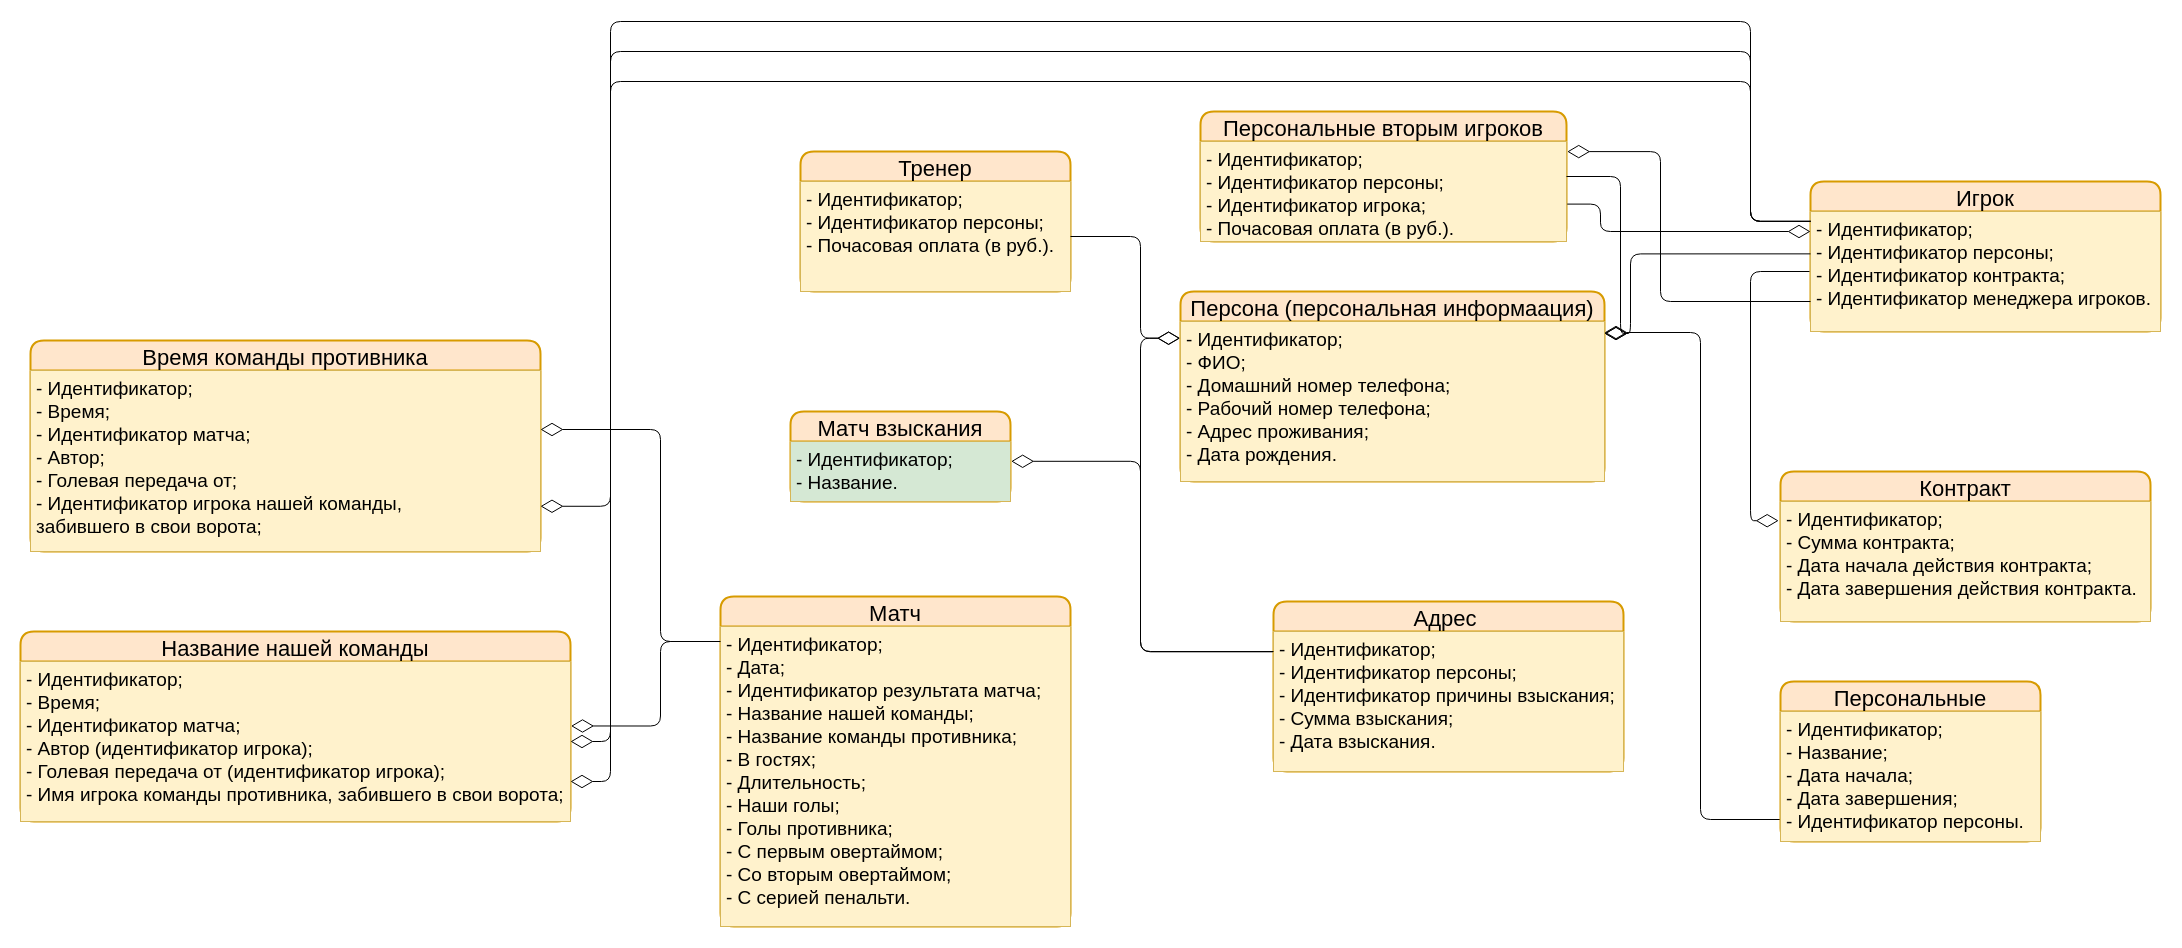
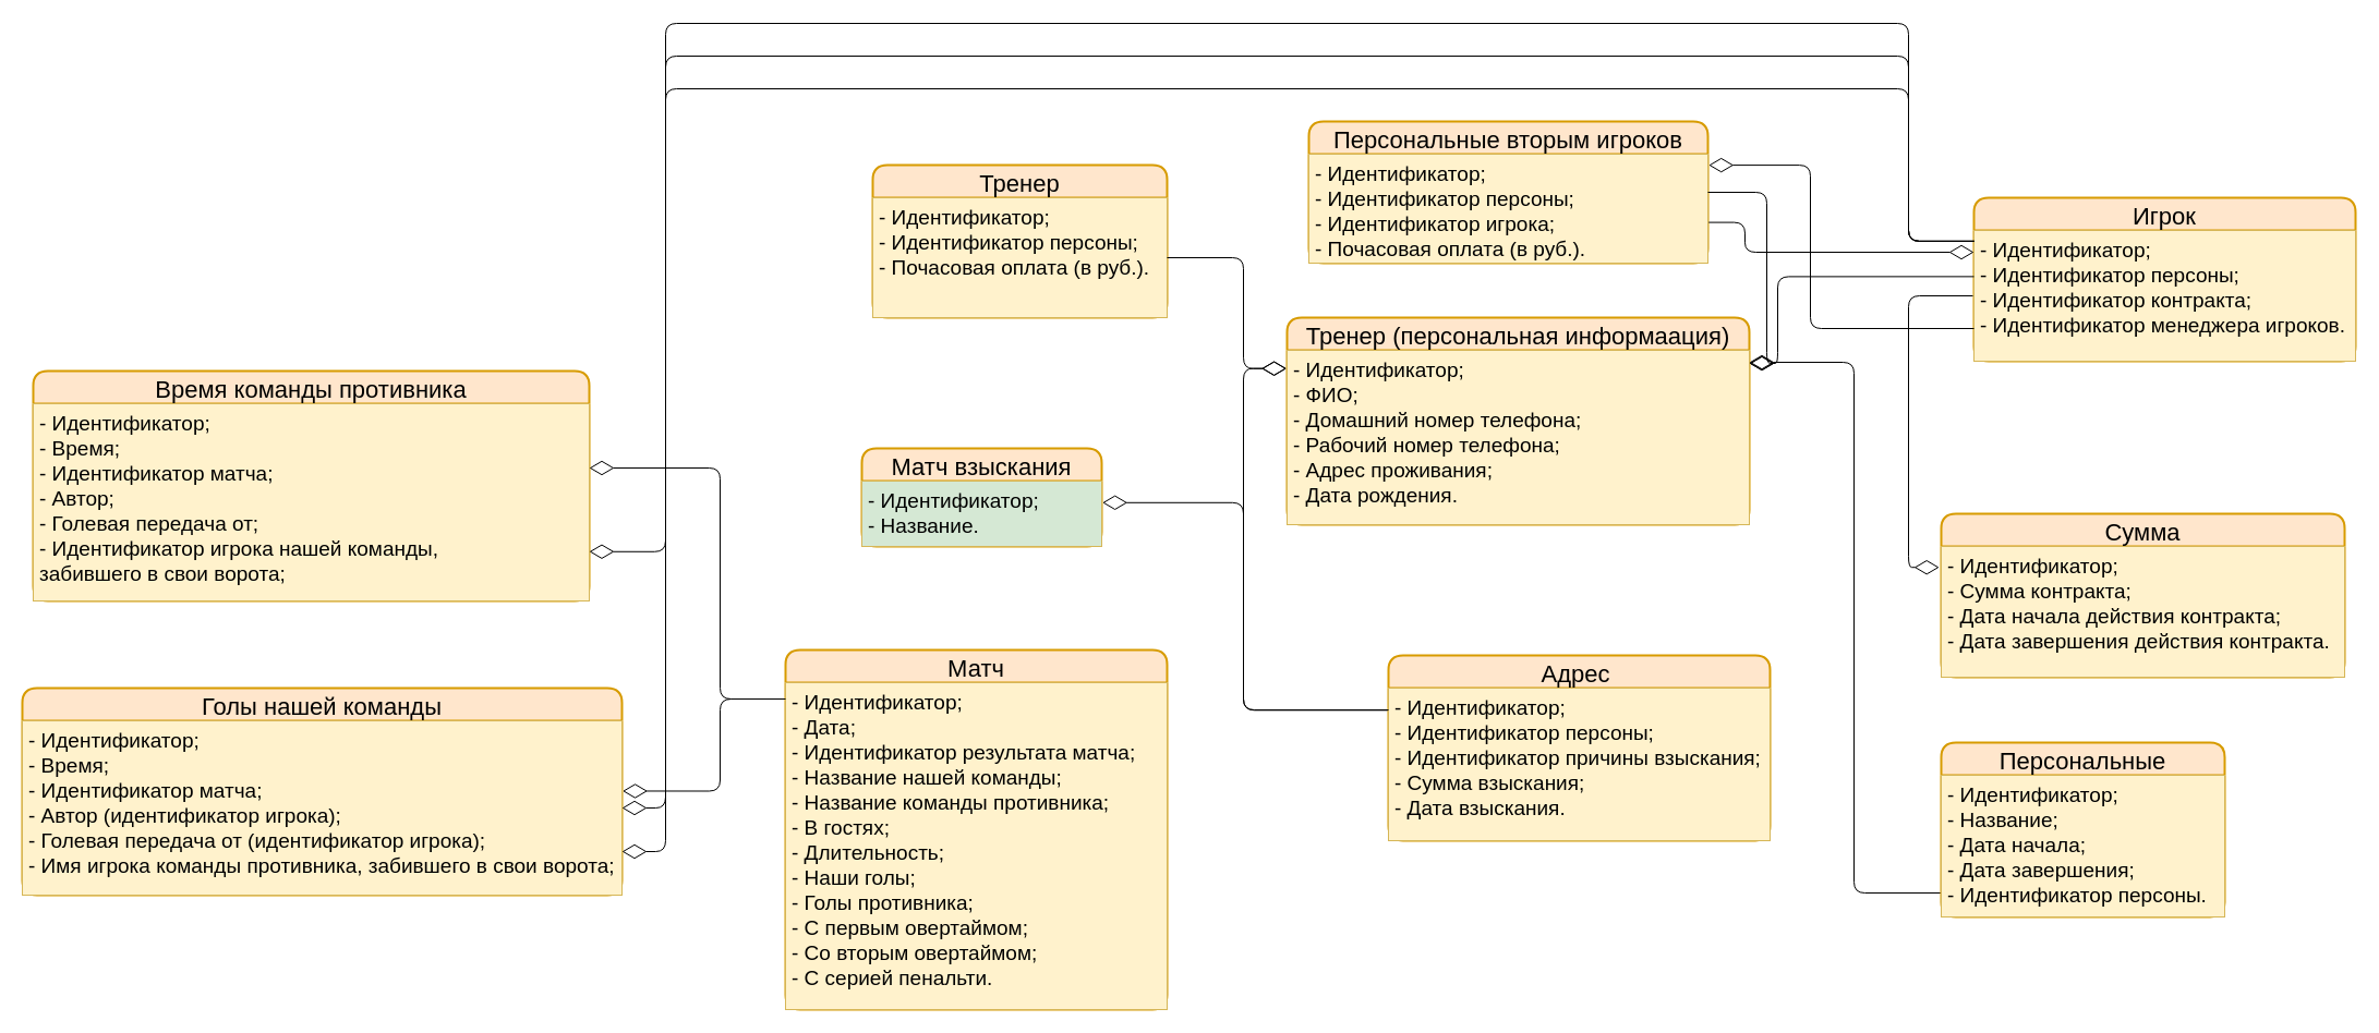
- <mxCell id="2" value="Персона (персональная информаация)" style="swimlane;childLayout=stackLayout;horizontal=1;startSize=30;horizontalStack=0;rounded=1;fontSize=22;fontStyle=0;strokeWidth=2;resizeParent=0;resizeLast=1;shadow=0;dashed=0;align=center;fillColor=#ffe6cc;strokeColor=#d79b00;" parent="1" vertex="1"><mxGeometry x="1180" y="290" width="424" height="190" as="geometry" /></mxCell>
+ <mxCell id="2" value="Тренер (персональная информаация)" style="swimlane;childLayout=stackLayout;horizontal=1;startSize=30;horizontalStack=0;rounded=1;fontSize=22;fontStyle=0;strokeWidth=2;resizeParent=0;resizeLast=1;shadow=0;dashed=0;align=center;fillColor=#ffe6cc;strokeColor=#d79b00;" parent="1" vertex="1"><mxGeometry x="1180" y="290" width="424" height="190" as="geometry" /></mxCell>
- <mxCell id="8" value="Контракт" style="swimlane;childLayout=stackLayout;horizontal=1;startSize=30;horizontalStack=0;rounded=1;fontSize=22;fontStyle=0;strokeWidth=2;resizeParent=0;resizeLast=1;shadow=0;dashed=0;align=center;fillColor=#ffe6cc;strokeColor=#d79b00;" parent="1" vertex="1"><mxGeometry x="1780" y="470" width="370" height="150" as="geometry" /></mxCell>
+ <mxCell id="8" value="Сумма" style="swimlane;childLayout=stackLayout;horizontal=1;startSize=30;horizontalStack=0;rounded=1;fontSize=22;fontStyle=0;strokeWidth=2;resizeParent=0;resizeLast=1;shadow=0;dashed=0;align=center;fillColor=#ffe6cc;strokeColor=#d79b00;" parent="1" vertex="1"><mxGeometry x="1780" y="470" width="370" height="150" as="geometry" /></mxCell>
- <mxCell id="31" value="Название нашей команды" style="swimlane;childLayout=stackLayout;horizontal=1;startSize=30;horizontalStack=0;rounded=1;fontSize=22;fontStyle=0;strokeWidth=2;resizeParent=0;resizeLast=1;shadow=0;dashed=0;align=center;fillColor=#ffe6cc;strokeColor=#d79b00;" parent="1" vertex="1"><mxGeometry x="20" y="630" width="550" height="190" as="geometry" /></mxCell>
+ <mxCell id="31" value="Голы нашей команды" style="swimlane;childLayout=stackLayout;horizontal=1;startSize=30;horizontalStack=0;rounded=1;fontSize=22;fontStyle=0;strokeWidth=2;resizeParent=0;resizeLast=1;shadow=0;dashed=0;align=center;fillColor=#ffe6cc;strokeColor=#d79b00;" parent="1" vertex="1"><mxGeometry x="20" y="630" width="550" height="190" as="geometry" /></mxCell>
